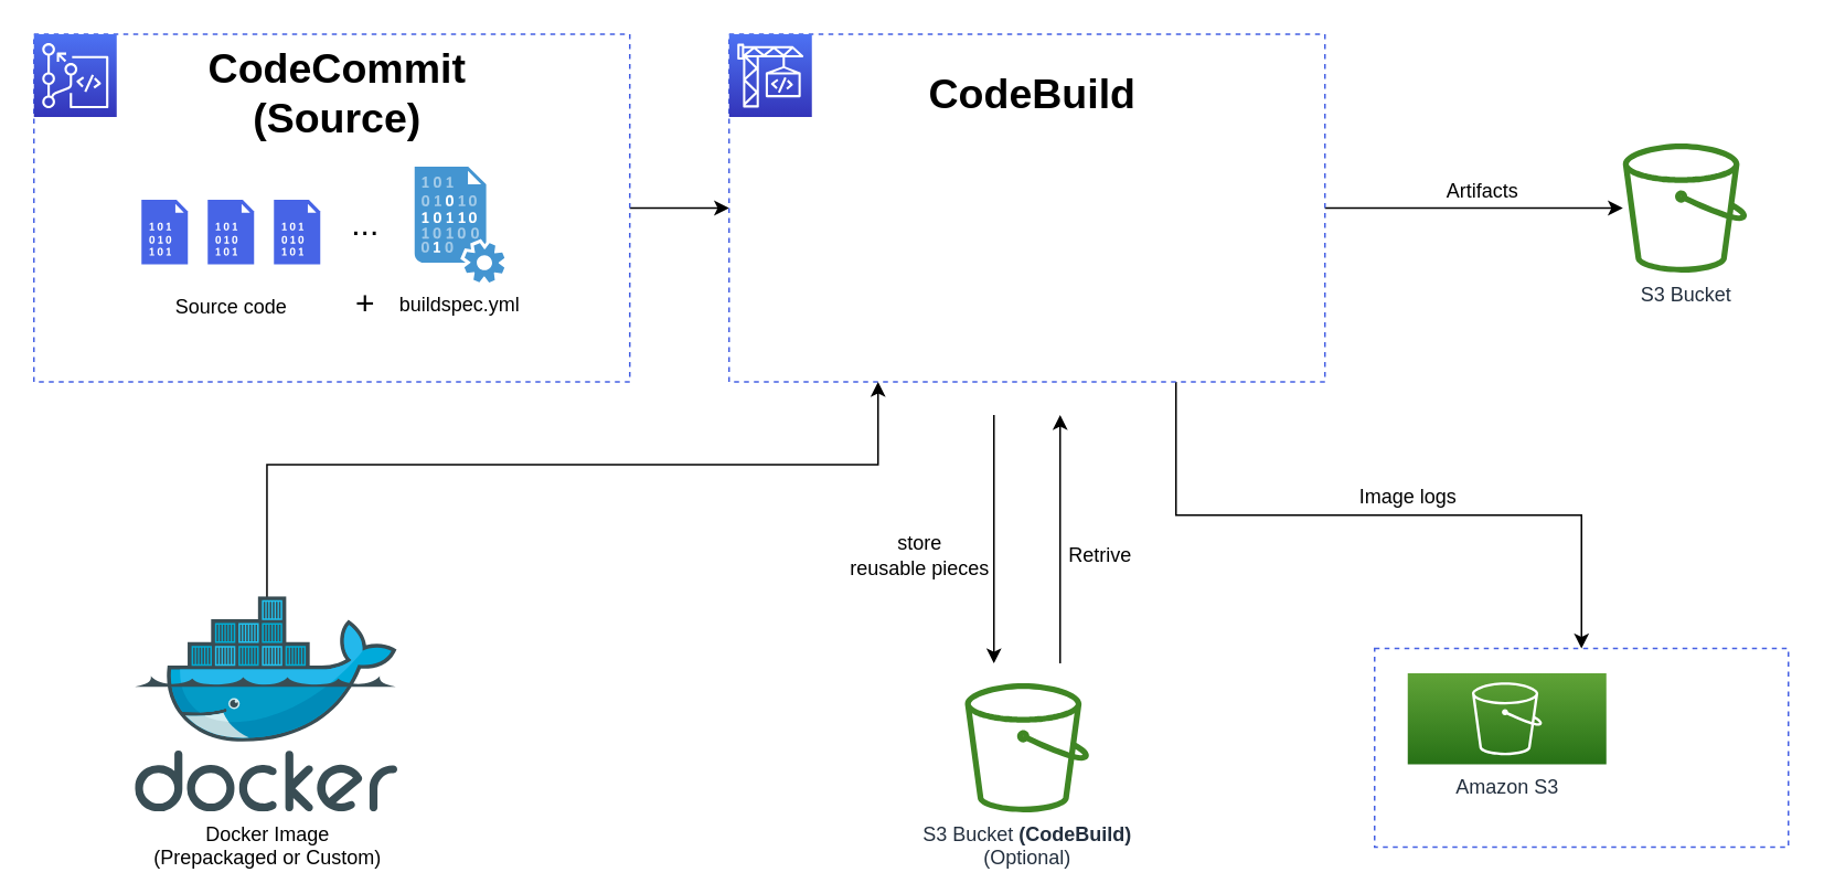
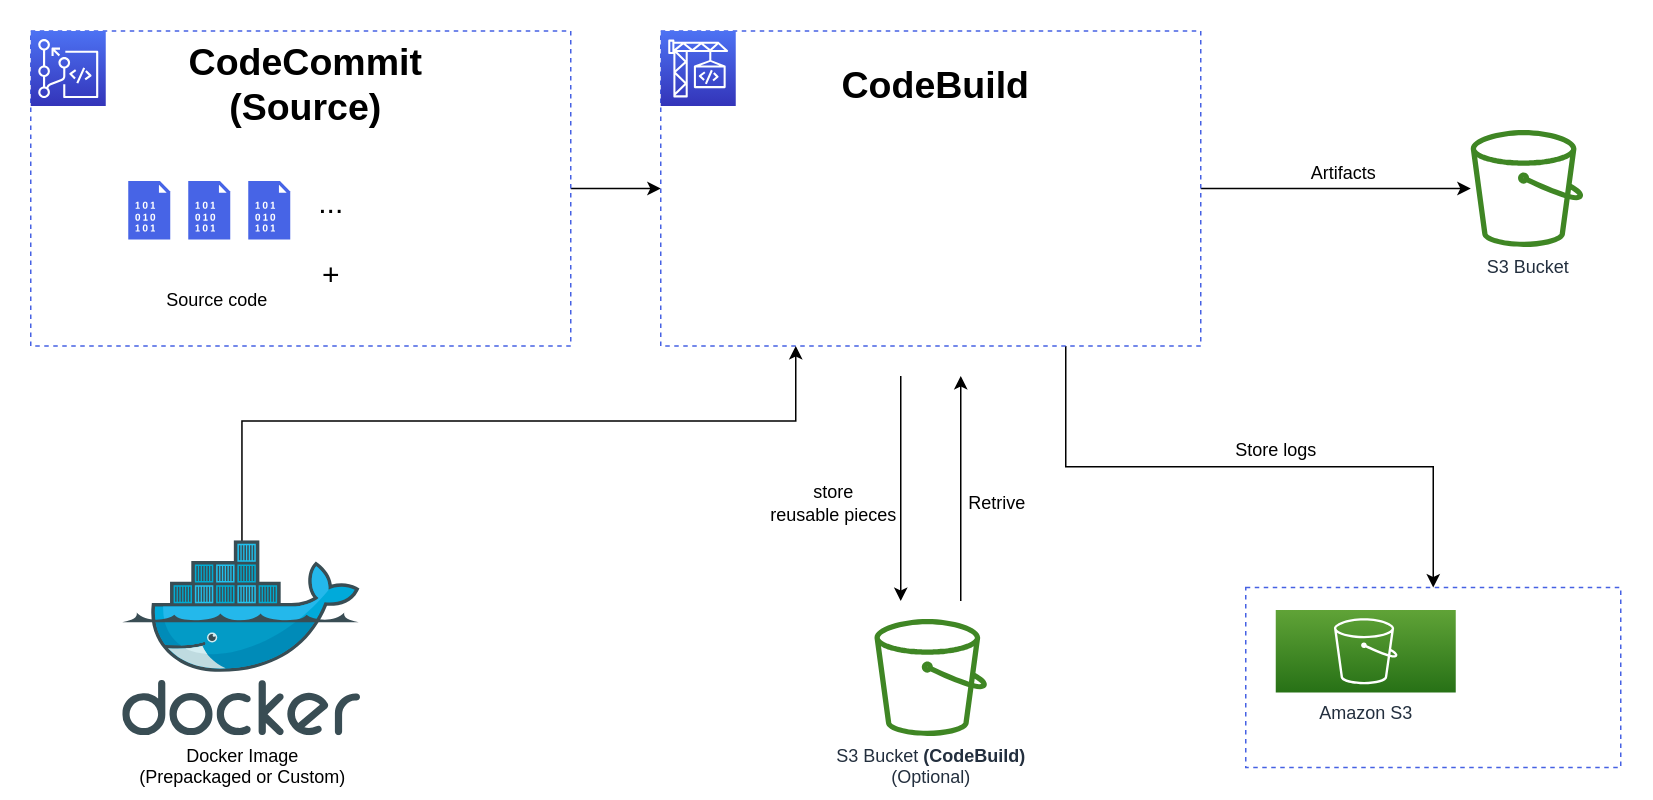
- <mxCell id="9" value="buildspec.yml" style="shadow=0;dashed=0;html=1;strokeColor=none;fillColor=#4495D1;labelPosition=center;verticalLabelPosition=bottom;verticalAlign=top;align=center;outlineConnect=0;shape=mxgraph.veeam.data_file;" vertex="1" parent="1"><mxGeometry x="250" y="100" width="54.35" height="70" as="geometry" /></mxCell>
- <mxCell id="8" value="Source code" style="text;html=1;align=center;verticalAlign=middle;resizable=0;points=[];autosize=1;strokeColor=none;fillColor=none;" vertex="1" parent="1"><mxGeometry x="94" y="170" width="90" height="30" as="geometry" /></mxCell>
+ <mxCell id="8" value="Source code" style="text;html=1;align=center;verticalAlign=middle;resizable=0;points=[];autosize=1;strokeColor=none;fillColor=none;" vertex="1" parent="1"><mxGeometry x="99" y="185" width="90" height="30" as="geometry" /></mxCell>
- <mxCell id="28" value="Image logs" style="text;html=1;align=center;verticalAlign=middle;resizable=0;points=[];autosize=1;strokeColor=none;fillColor=none;" vertex="1" parent="1"><mxGeometry x="810" y="285" width="80" height="30" as="geometry" /></mxCell>
+ <mxCell id="28" value="Store logs" style="text;html=1;align=center;verticalAlign=middle;resizable=0;points=[];autosize=1;strokeColor=none;fillColor=none;" vertex="1" parent="1"><mxGeometry x="810" y="285" width="80" height="30" as="geometry" /></mxCell>
